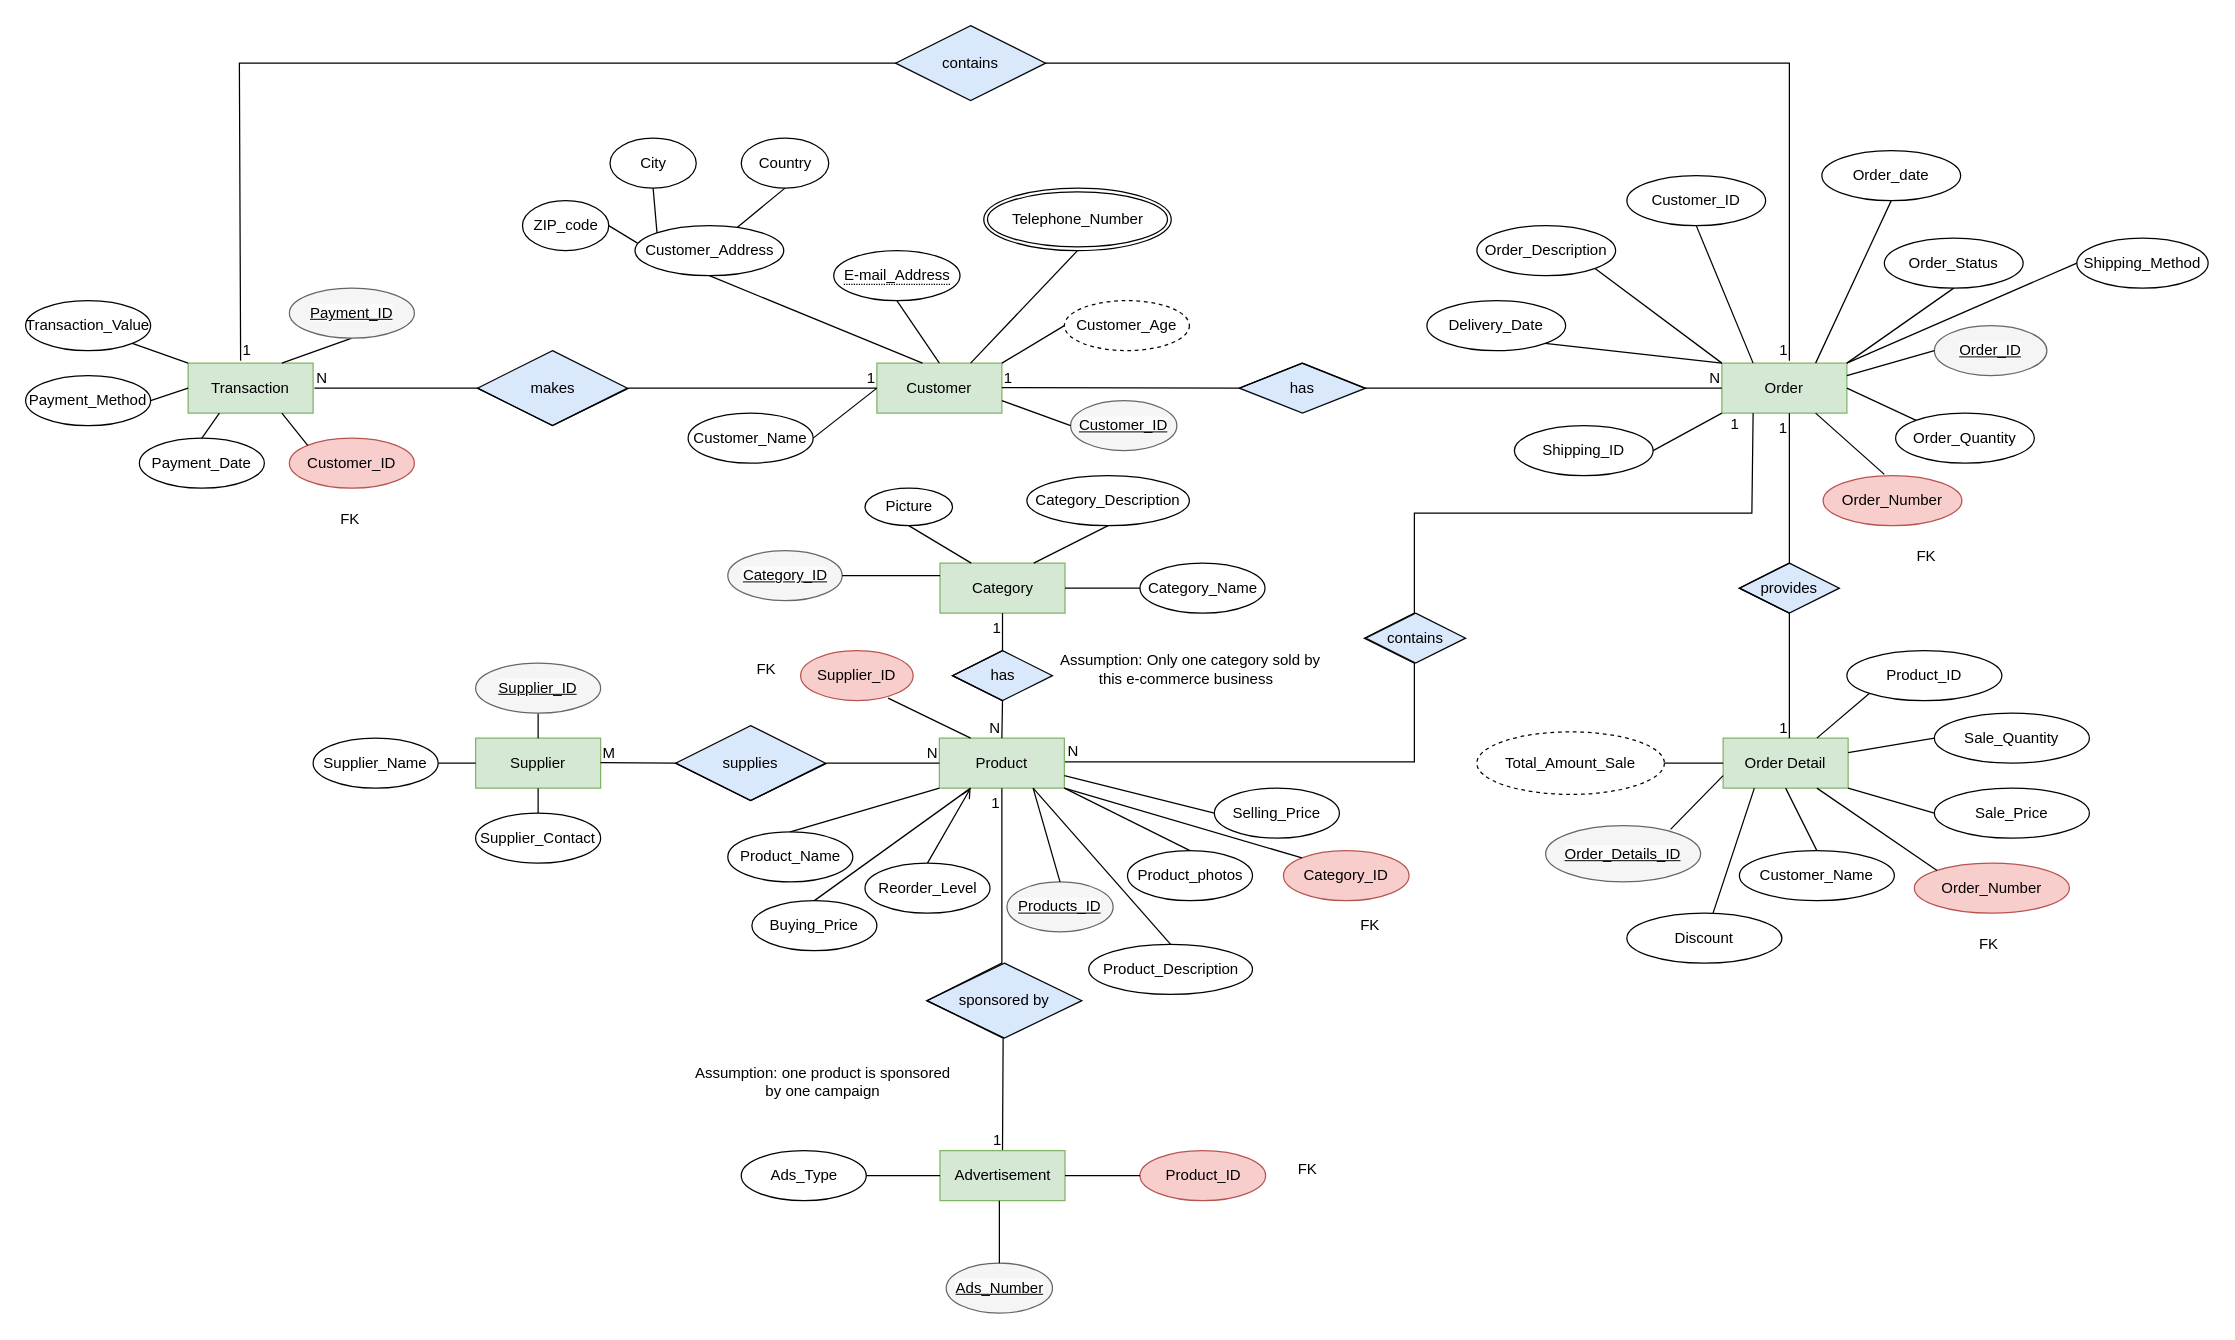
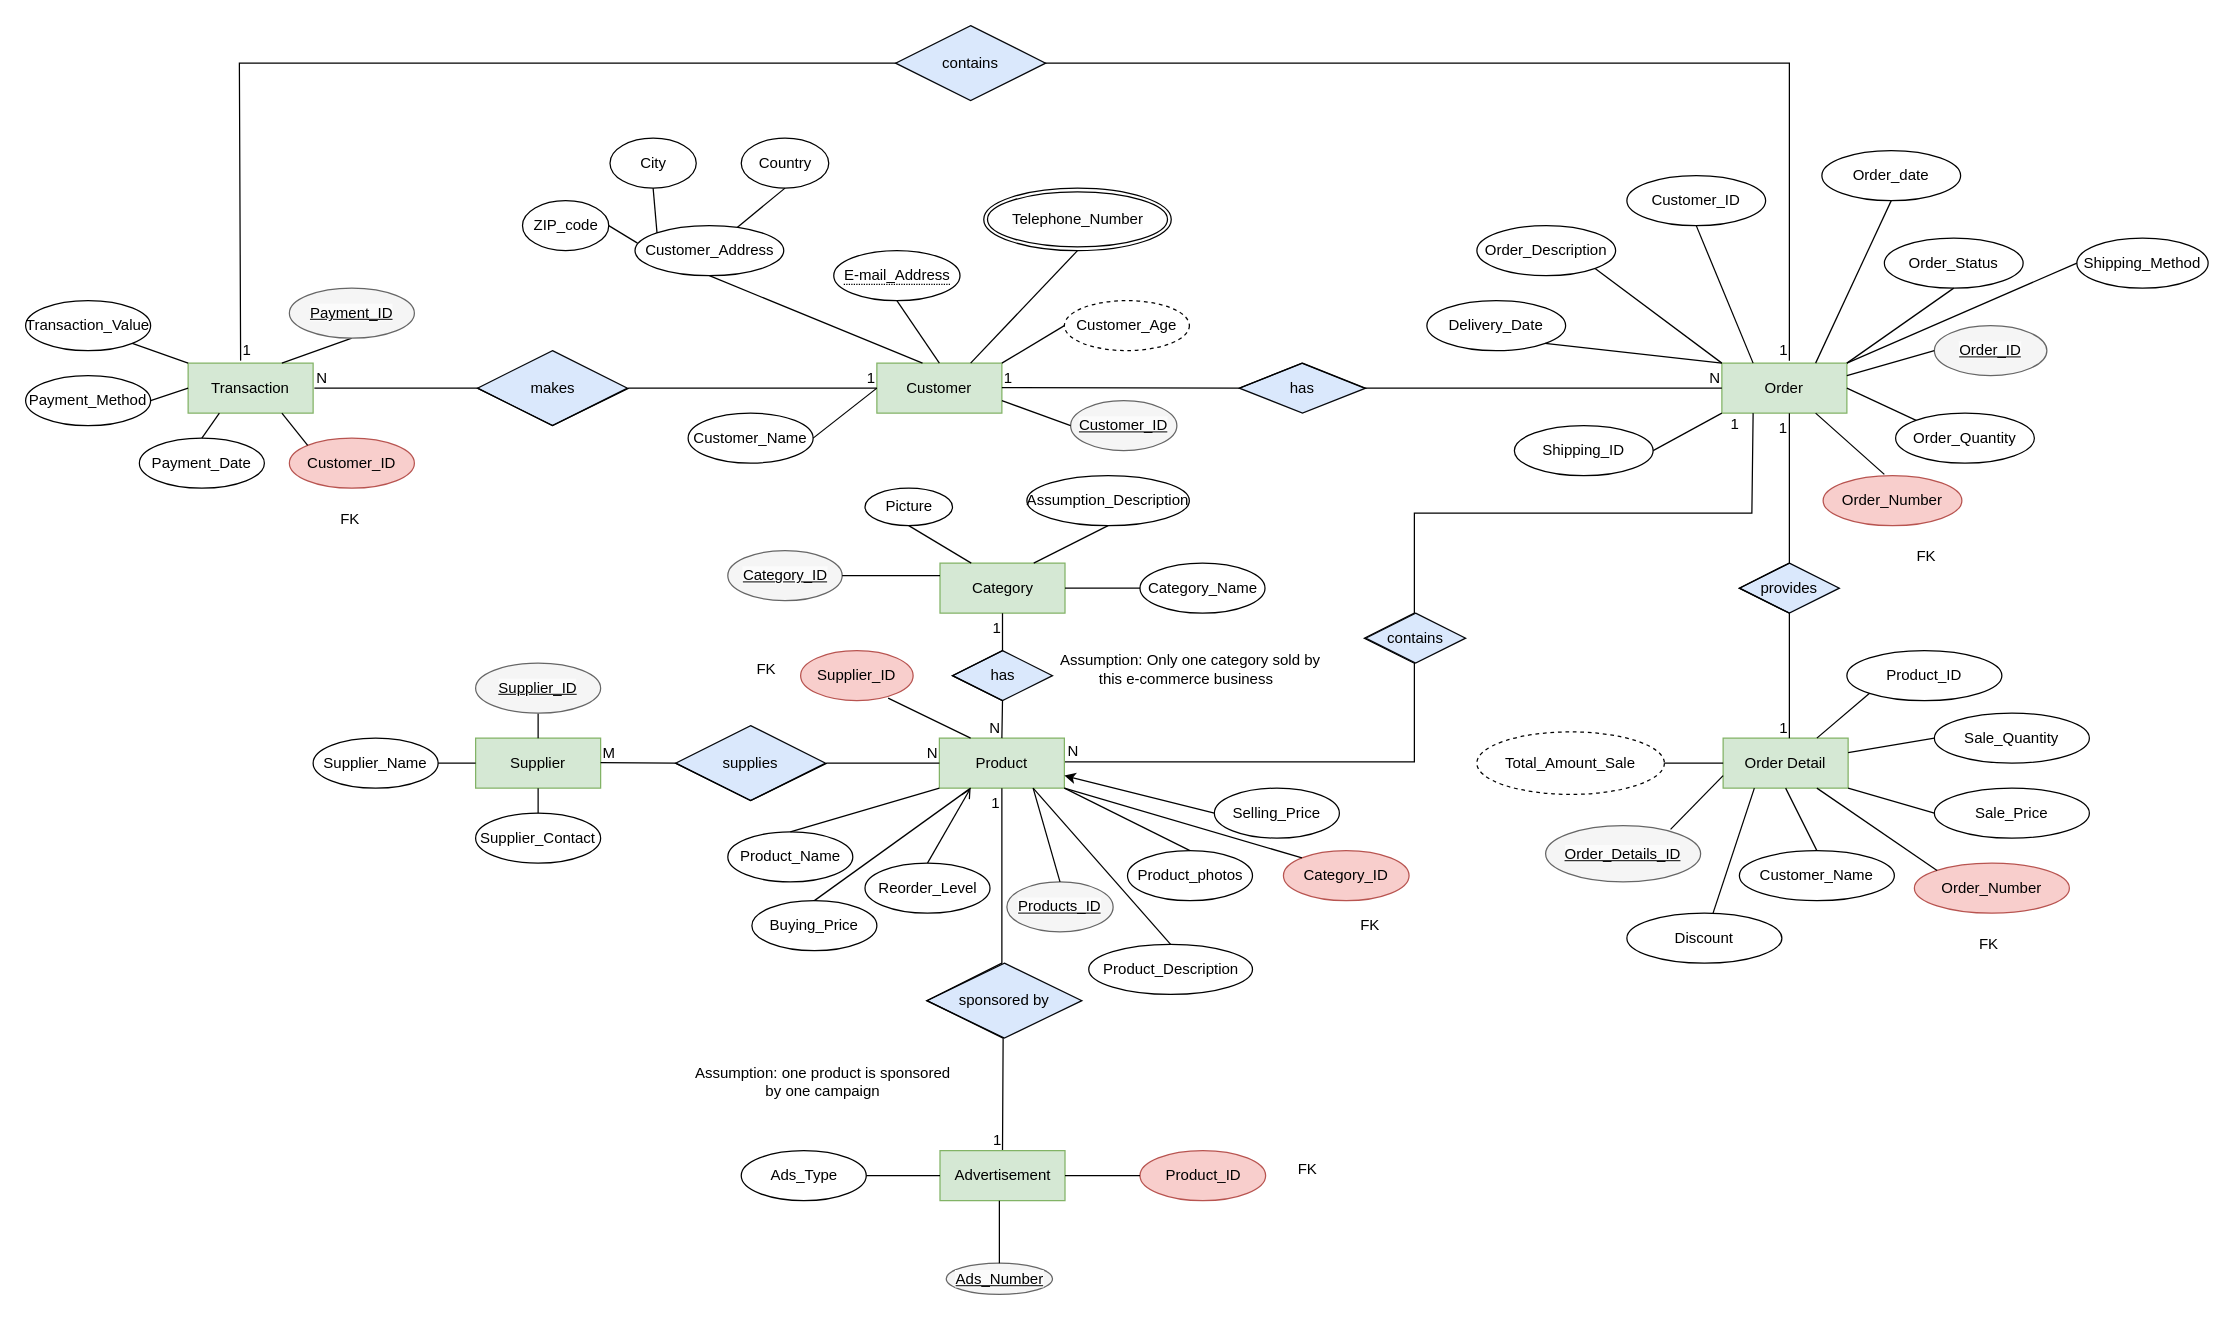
- <mxCell id="25" value="Category_Description" style="ellipse;whiteSpace=wrap;html=1;align=center;" parent="1" vertex="1"><mxGeometry x="821" y="380" width="130" height="40" as="geometry" /></mxCell>
+ <mxCell id="25" value="Assumption_Description" style="ellipse;whiteSpace=wrap;html=1;align=center;" parent="1" vertex="1"><mxGeometry x="821" y="380" width="130" height="40" as="geometry" /></mxCell>
- <mxCell id="38" value="" style="endArrow=none;html=1;rounded=0;exitX=0;exitY=0.5;exitDx=0;exitDy=0;entryX=1;entryY=0.75;entryDx=0;entryDy=0;" parent="1" source="27" target="3" edge="1"><mxGeometry relative="1" as="geometry"><mxPoint x="951" y="680" as="sourcePoint" /><mxPoint x="861" y="640" as="targetPoint" /><Array as="points" /></mxGeometry></mxCell>
+ <mxCell id="38" value="" style="endArrow=classic;html=1;rounded=0;exitX=0;exitY=0.5;exitDx=0;exitDy=0;entryX=1;entryY=0.75;entryDx=0;entryDy=0;" parent="1" source="27" target="3" edge="1"><mxGeometry relative="1" as="geometry"><mxPoint x="951" y="680" as="sourcePoint" /><mxPoint x="861" y="640" as="targetPoint" /><Array as="points" /></mxGeometry></mxCell>
- <mxCell id="150" value="&lt;span style=&quot;color: rgb(0, 0, 0); font-family: Helvetica; font-size: 12px; font-style: normal; font-variant-ligatures: normal; font-variant-caps: normal; font-weight: 400; letter-spacing: normal; orphans: 2; text-align: center; text-indent: 0px; text-transform: none; widows: 2; word-spacing: 0px; -webkit-text-stroke-width: 0px; background-color: rgb(251, 251, 251); text-decoration-thickness: initial; text-decoration-style: initial; text-decoration-color: initial; float: none; display: inline !important;&quot;&gt;Ads_Number&lt;/span&gt;" style="ellipse;whiteSpace=wrap;html=1;align=center;fontStyle=4;fillColor=#f5f5f5;fontColor=#333333;strokeColor=#666666;" parent="1" vertex="1"><mxGeometry x="756.5" y="1010" width="85" height="40" as="geometry" /></mxCell>
+ <mxCell id="150" value="&lt;span style=&quot;color: rgb(0, 0, 0); font-family: Helvetica; font-size: 12px; font-style: normal; font-variant-ligatures: normal; font-variant-caps: normal; font-weight: 400; letter-spacing: normal; orphans: 2; text-align: center; text-indent: 0px; text-transform: none; widows: 2; word-spacing: 0px; -webkit-text-stroke-width: 0px; background-color: rgb(251, 251, 251); text-decoration-thickness: initial; text-decoration-style: initial; text-decoration-color: initial; float: none; display: inline !important;&quot;&gt;Ads_Number&lt;/span&gt;" style="ellipse;whiteSpace=wrap;html=1;align=center;fontStyle=4;fillColor=#f5f5f5;fontColor=#333333;strokeColor=#666666;" parent="1" vertex="1"><mxGeometry x="756.5" y="1010" width="85" height="25" as="geometry" /></mxCell>
